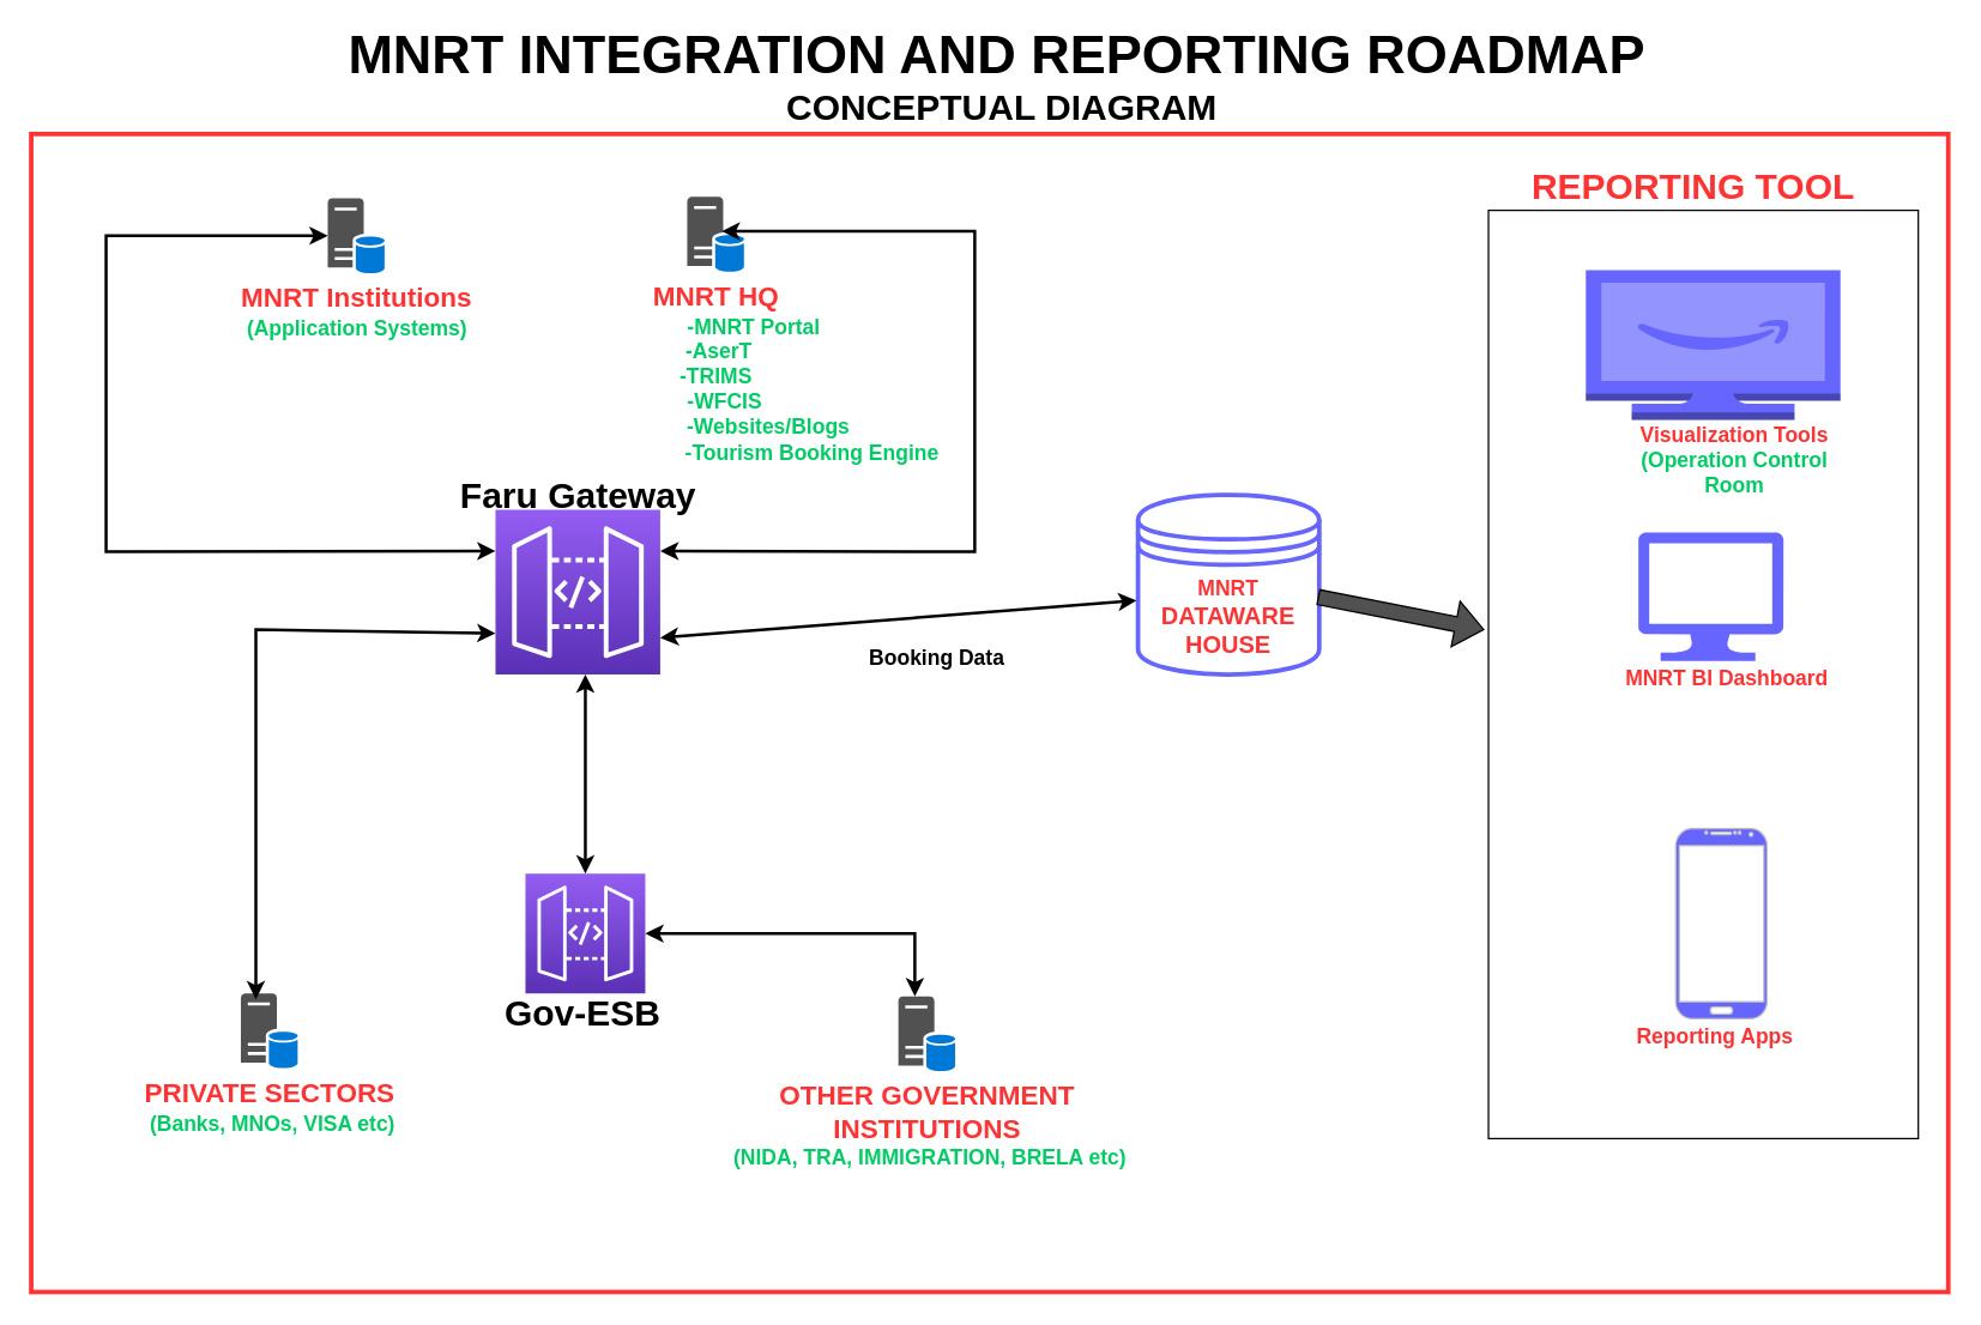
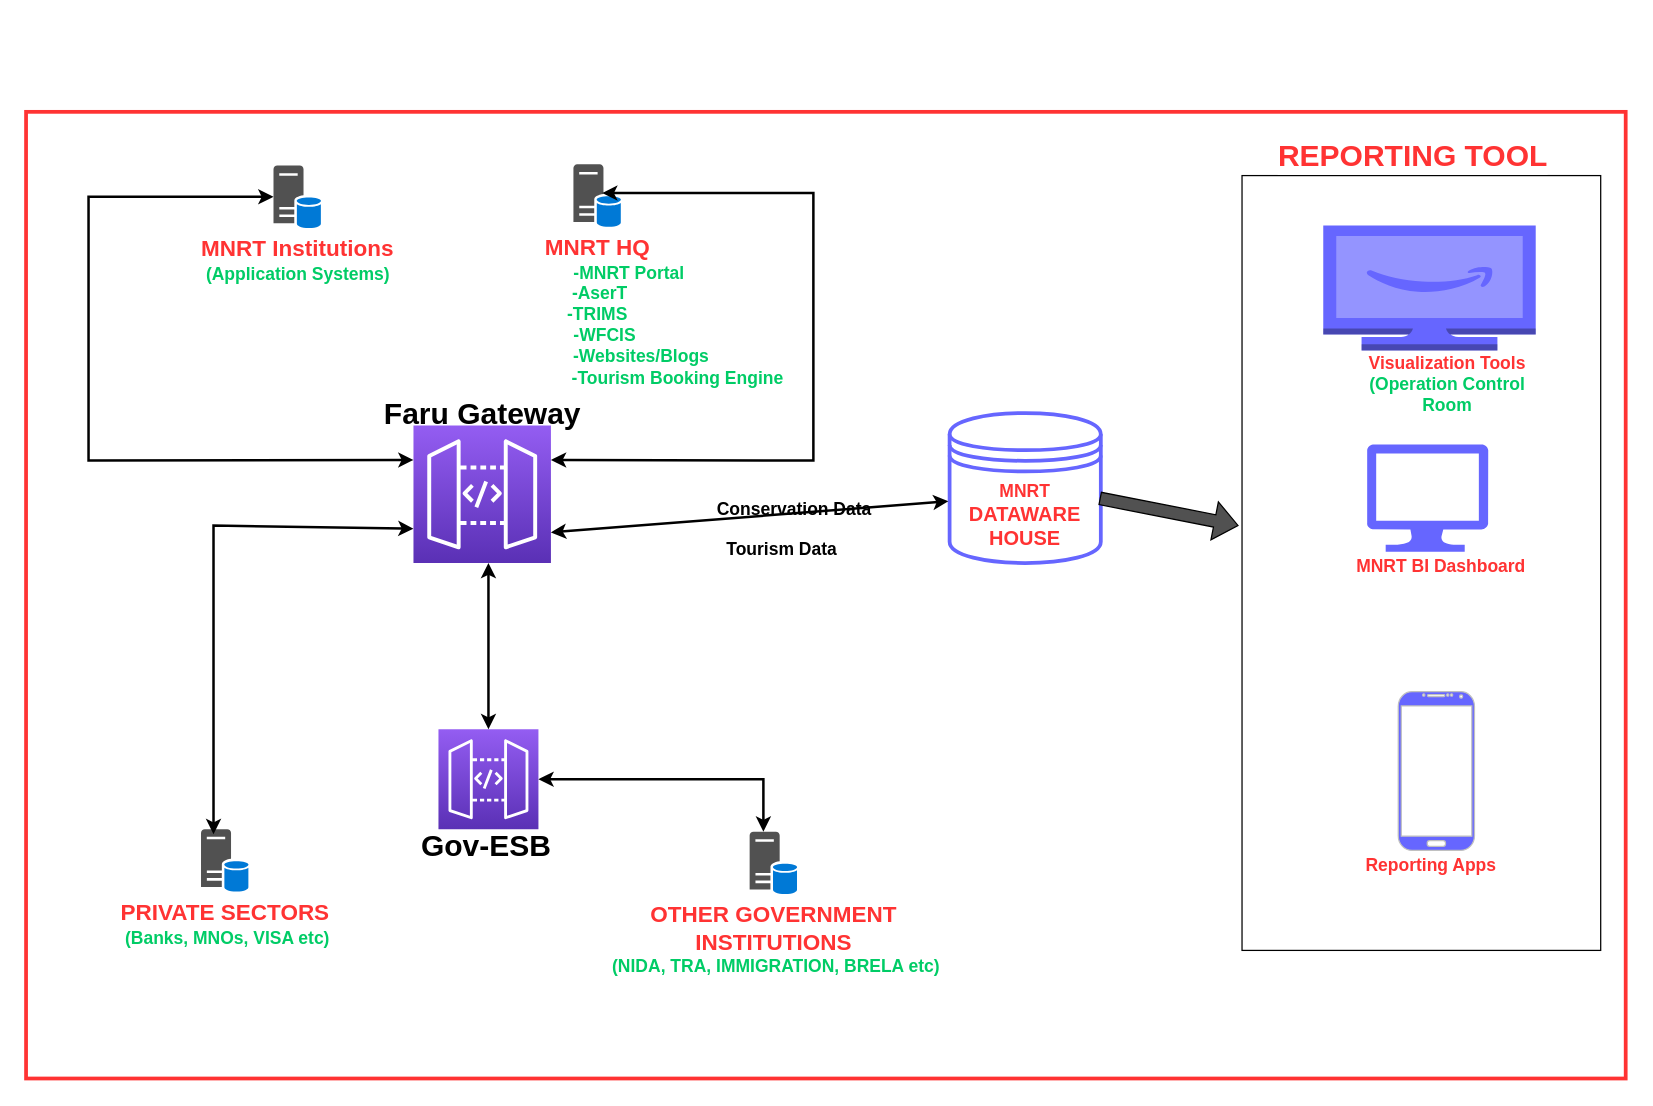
- <mxCell id="22" value="&lt;div&gt;&lt;b&gt;&lt;font style=&quot;font-size: 36px;&quot;&gt;MNRT INTEGRATION AND REPORTING ROADMAP&lt;/font&gt;&lt;/b&gt;&lt;/div&gt;&lt;div&gt;&lt;font style=&quot;font-size: 24px;&quot;&gt;&lt;b&gt;&lt;font&gt;&amp;nbsp;CONCEPTUAL DIAGRAM &lt;/font&gt;&lt;/b&gt;&lt;/font&gt;&lt;/div&gt;" style="text;html=1;align=center;verticalAlign=middle;whiteSpace=wrap;rounded=0;fontFamily=Helvetica;fontSize=11;fontColor=default;labelBackgroundColor=default;" parent="1" vertex="1"><mxGeometry x="30" y="20" width="1270" height="60" as="geometry" /></mxCell>
+ <mxCell id="23" value="&lt;b&gt;&lt;font style=&quot;font-size: 14px;&quot;&gt;Conservation Data&lt;/font&gt;&lt;/b&gt;" style="text;html=1;align=center;verticalAlign=middle;whiteSpace=wrap;rounded=0;" vertex="1" parent="1"><mxGeometry x="570" y="392" width="130" height="30" as="geometry" /></mxCell>
- <mxCell id="24" value="&lt;font style=&quot;font-size: 14px;&quot;&gt;&lt;b&gt;Booking Data&lt;/b&gt;&lt;/font&gt;" style="text;html=1;align=center;verticalAlign=middle;whiteSpace=wrap;rounded=0;" vertex="1" parent="1"><mxGeometry x="560" y="424" width="130" height="30" as="geometry" /></mxCell>
+ <mxCell id="24" value="&lt;font style=&quot;font-size: 14px;&quot;&gt;&lt;b&gt;Tourism Data&lt;/b&gt;&lt;/font&gt;" style="text;html=1;align=center;verticalAlign=middle;whiteSpace=wrap;rounded=0;" vertex="1" parent="1"><mxGeometry x="560" y="424" width="130" height="30" as="geometry" /></mxCell>
